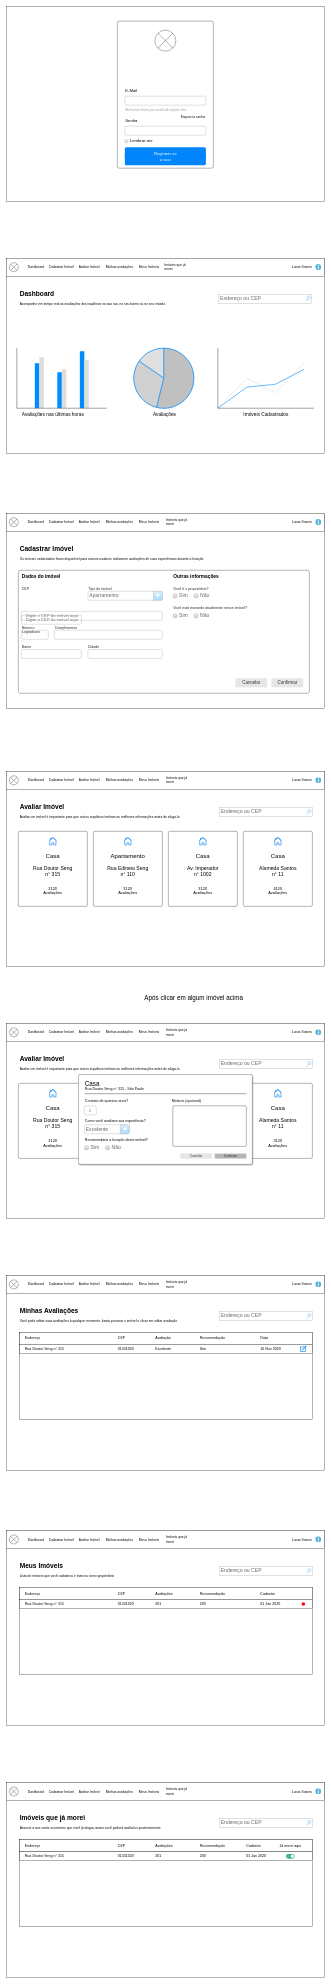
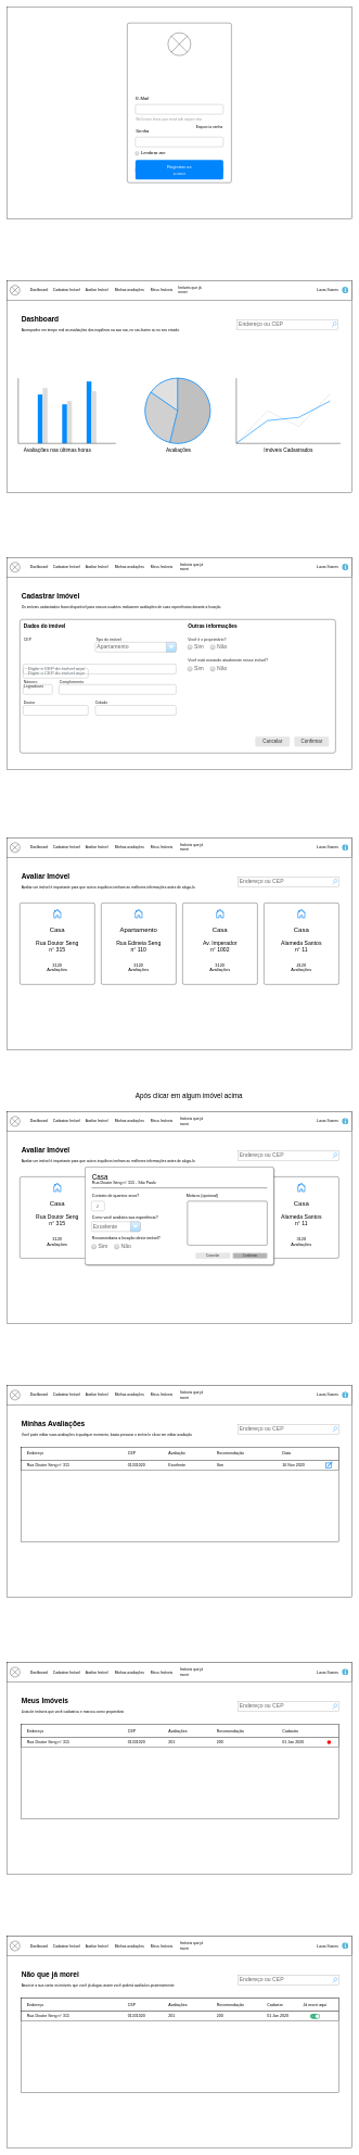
- <mxCell id="45" value="Bairro" style="fillColor=none;strokeColor=none;align=left;fontSize=12;fontColor=#212529;" parent="1" vertex="1"><mxGeometry x="70" y="2134" width="230" height="40" as="geometry" /></mxCell>
+ <mxCell id="45" value="Doutor" style="fillColor=none;strokeColor=none;align=left;fontSize=12;fontColor=#212529;" parent="1" vertex="1"><mxGeometry x="70" y="2134" width="230" height="40" as="geometry" /></mxCell>
- <mxCell id="132" value="Após clicar em algum imóvel acima" style="text;html=1;strokeColor=none;fillColor=none;align=center;verticalAlign=middle;whiteSpace=wrap;rounded=0;fontSize=21;" parent="1" vertex="1"><mxGeometry x="265" y="3315" width="760" height="20" as="geometry" /></mxCell>
+ <mxCell id="132" value="Após clicar em algum imóvel acima" style="text;html=1;strokeColor=none;fillColor=none;align=center;verticalAlign=middle;whiteSpace=wrap;rounded=0;fontSize=21;" parent="1" vertex="1"><mxGeometry x="200" y="3350" width="760" height="20" as="geometry" /></mxCell>
- <mxCell id="207" value="&lt;h1&gt;Imóveis que já morei&lt;/h1&gt;&lt;p&gt;Associe a sua conta os imóveis que você já alugou assim você poderá avalia-los posteriormente&lt;/p&gt;" style="text;html=1;strokeColor=none;fillColor=none;spacing=5;spacingTop=-20;whiteSpace=wrap;overflow=hidden;rounded=0;fontSize=11;align=left;" parent="1" vertex="1"><mxGeometry x="60" y="6040" width="660" height="70" as="geometry" /></mxCell>
+ <mxCell id="207" value="&lt;h1&gt;Não que já morei&lt;/h1&gt;&lt;p&gt;Associe a sua conta os imóveis que você já alugou assim você poderá avalia-los posteriormente&lt;/p&gt;" style="text;html=1;strokeColor=none;fillColor=none;spacing=5;spacingTop=-20;whiteSpace=wrap;overflow=hidden;rounded=0;fontSize=11;align=left;" parent="1" vertex="1"><mxGeometry x="60" y="6040" width="660" height="70" as="geometry" /></mxCell>
